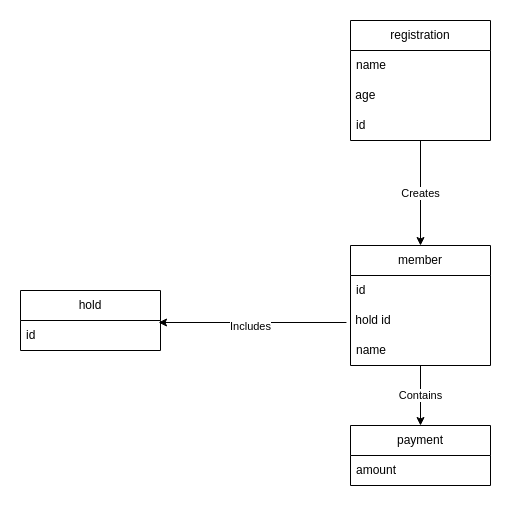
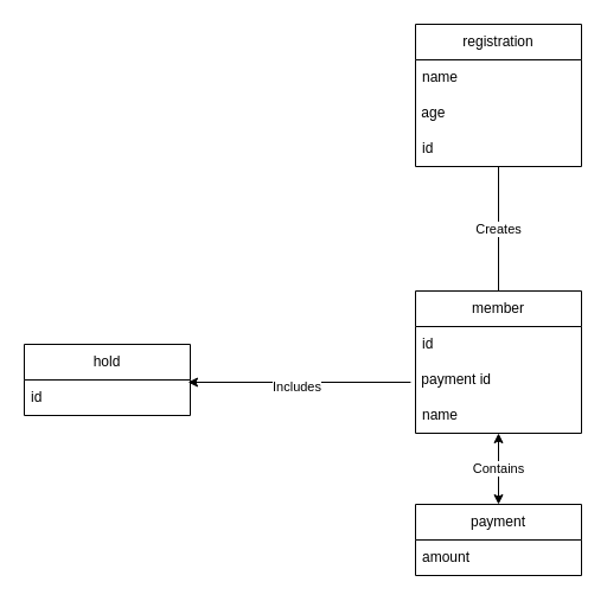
- <mxCell id="13" style="edgeStyle=orthogonalEdgeStyle;rounded=0;orthogonalLoop=1;jettySize=auto;html=1;exitX=0.5;exitY=1;exitDx=0;exitDy=0;entryX=0.5;entryY=0;entryDx=0;entryDy=0;" edge="1" parent="1" source="2" target="9"><mxGeometry relative="1" as="geometry" /></mxCell>
+ <mxCell id="13" style="edgeStyle=orthogonalEdgeStyle;rounded=0;orthogonalLoop=1;jettySize=auto;html=1;exitX=0.5;exitY=1;exitDx=0;exitDy=0;entryX=0.5;entryY=0;entryDx=0;entryDy=0;endArrow=none;" edge="1" parent="1" source="2" target="9"><mxGeometry relative="1" as="geometry" /></mxCell>
- <mxCell id="11" value="&amp;nbsp;hold id" style="text;html=1;align=left;verticalAlign=middle;resizable=0;points=[];autosize=1;strokeColor=none;fillColor=none;" vertex="1" parent="9"><mxGeometry y="60" width="140" height="30" as="geometry" /></mxCell>
+ <mxCell id="11" value="&amp;nbsp;payment id" style="text;html=1;align=left;verticalAlign=middle;resizable=0;points=[];autosize=1;strokeColor=none;fillColor=none;" vertex="1" parent="9"><mxGeometry y="60" width="140" height="30" as="geometry" /></mxCell>
- <mxCell id="6" value="Contains" style="edgeStyle=orthogonalEdgeStyle;rounded=0;orthogonalLoop=1;jettySize=auto;html=1;exitX=0.5;exitY=0;exitDx=0;exitDy=0;entryX=0.5;entryY=1;entryDx=0;entryDy=0;startArrow=classic;startFill=1;endArrow=none;" edge="1" parent="1" source="7" target="9"><mxGeometry relative="1" as="geometry" /></mxCell>
+ <mxCell id="6" value="Contains" style="edgeStyle=orthogonalEdgeStyle;rounded=0;orthogonalLoop=1;jettySize=auto;html=1;exitX=0.5;exitY=0;exitDx=0;exitDy=0;entryX=0.5;entryY=1;entryDx=0;entryDy=0;startArrow=classic;startFill=1;endArrow=classic;" edge="1" parent="1" source="7" target="9"><mxGeometry relative="1" as="geometry" /></mxCell>
